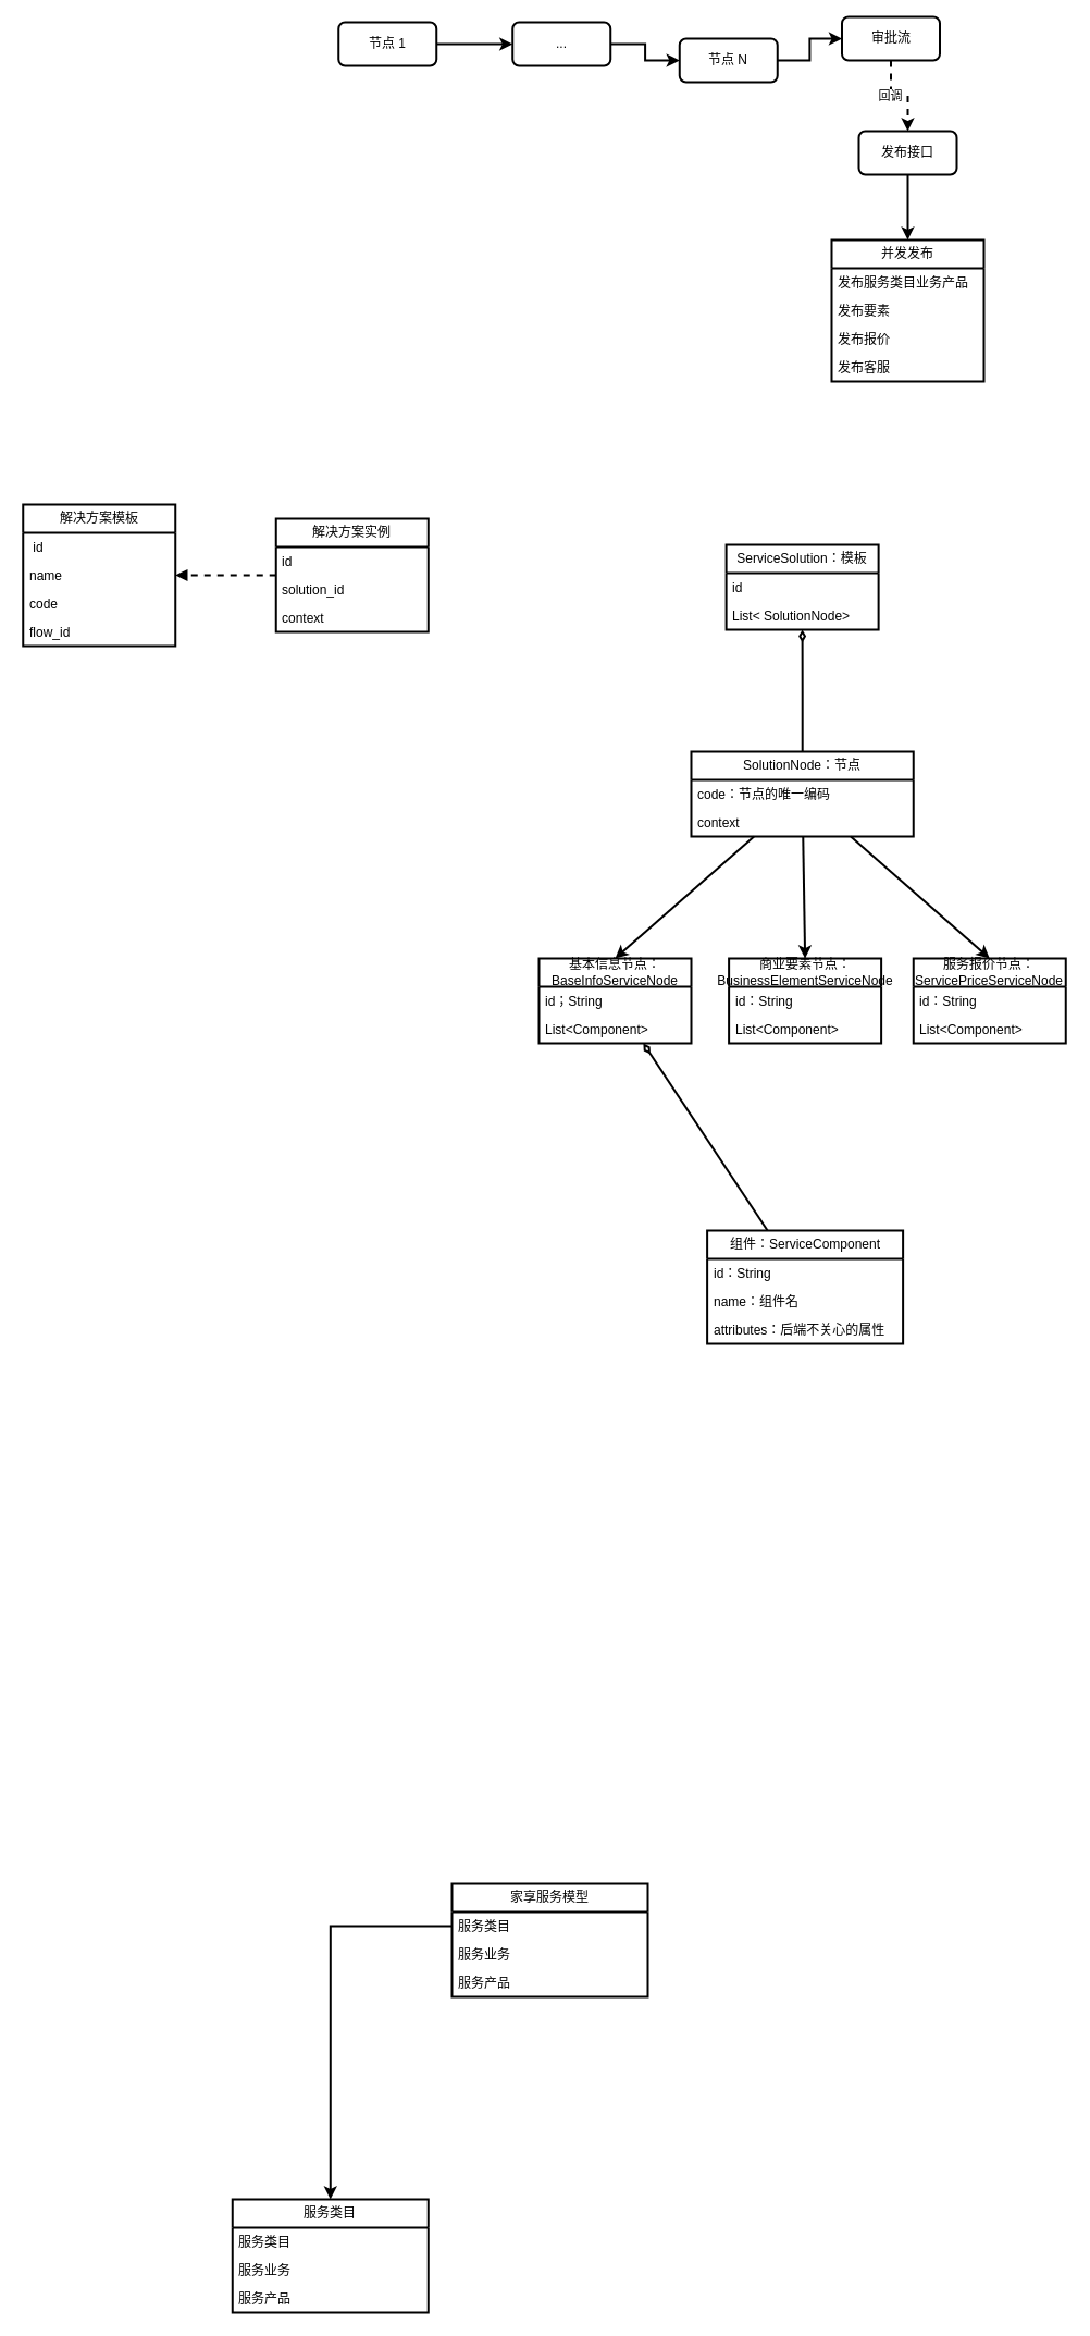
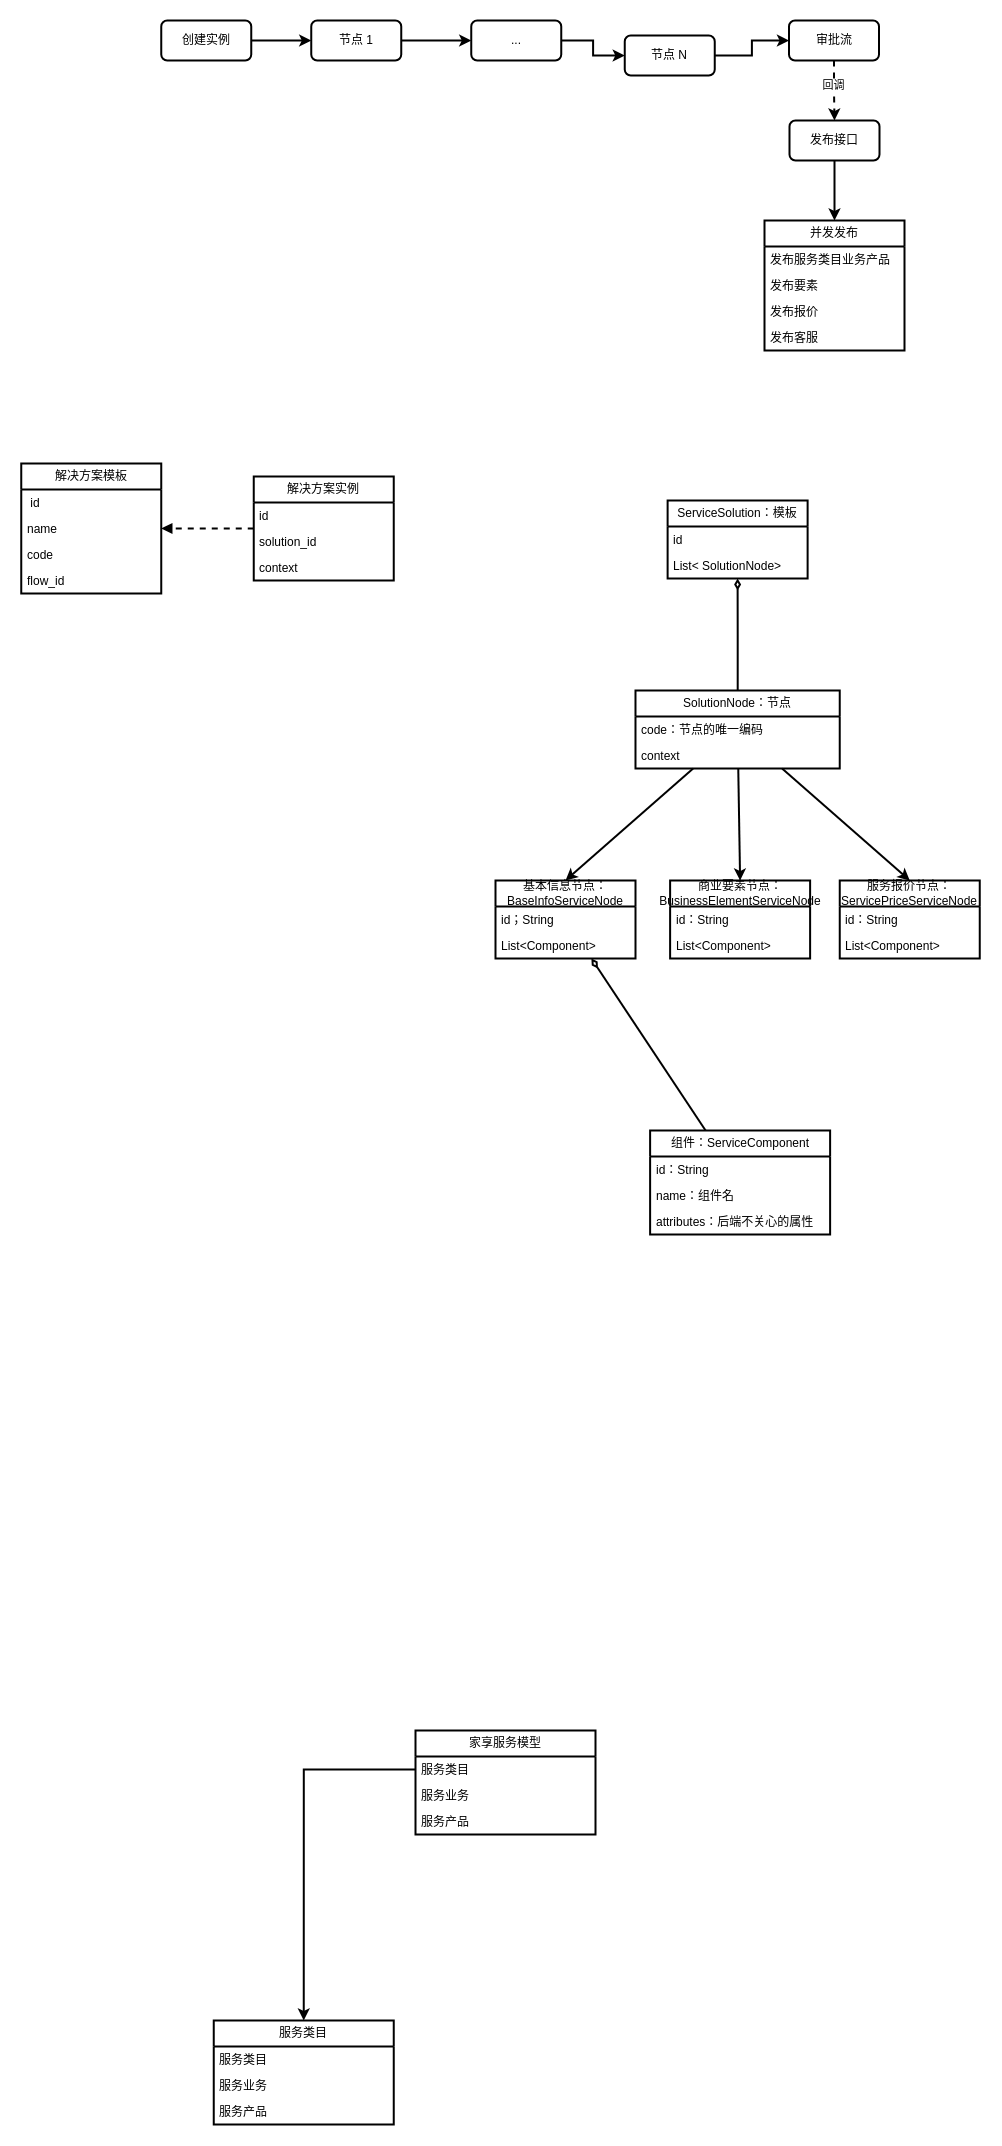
- <mxCell id="22" value="审批流" style="rounded=1;whiteSpace=wrap;html=1;strokeWidth=2;" parent="1" vertex="1"><mxGeometry x="773.5" y="15" width="90" height="40" as="geometry" /></mxCell>
+ <mxCell id="22" value="审批流" style="rounded=1;whiteSpace=wrap;html=1;strokeWidth=2;" parent="1" vertex="1"><mxGeometry x="788.5" y="20" width="90" height="40" as="geometry" /></mxCell>
+ <mxCell id="3" value="创建实例" style="rounded=1;whiteSpace=wrap;html=1;strokeWidth=2;" parent="1" vertex="1"><mxGeometry x="160.75" y="20" width="90" height="40" as="geometry" /></mxCell>
+ <mxCell id="2" style="edgeStyle=orthogonalEdgeStyle;rounded=0;orthogonalLoop=1;jettySize=auto;html=1;entryX=0;entryY=0.5;entryDx=0;entryDy=0;strokeWidth=2;" parent="1" source="3" target="15" edge="1"><mxGeometry relative="1" as="geometry" /></mxCell>
